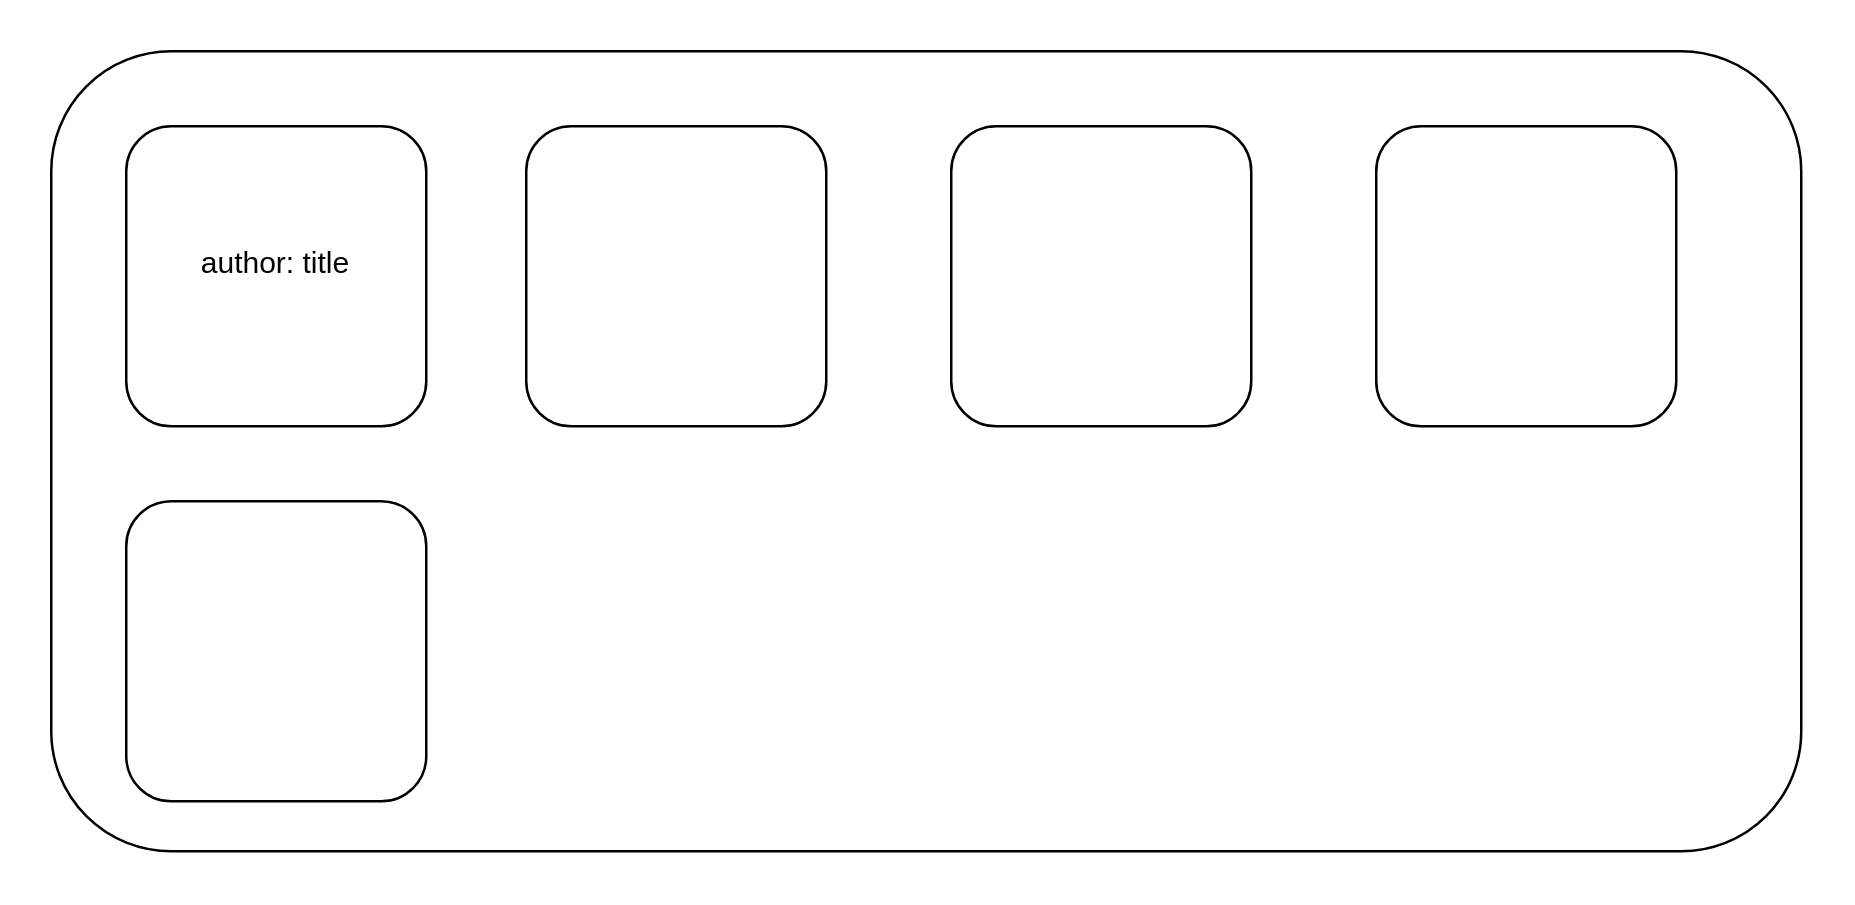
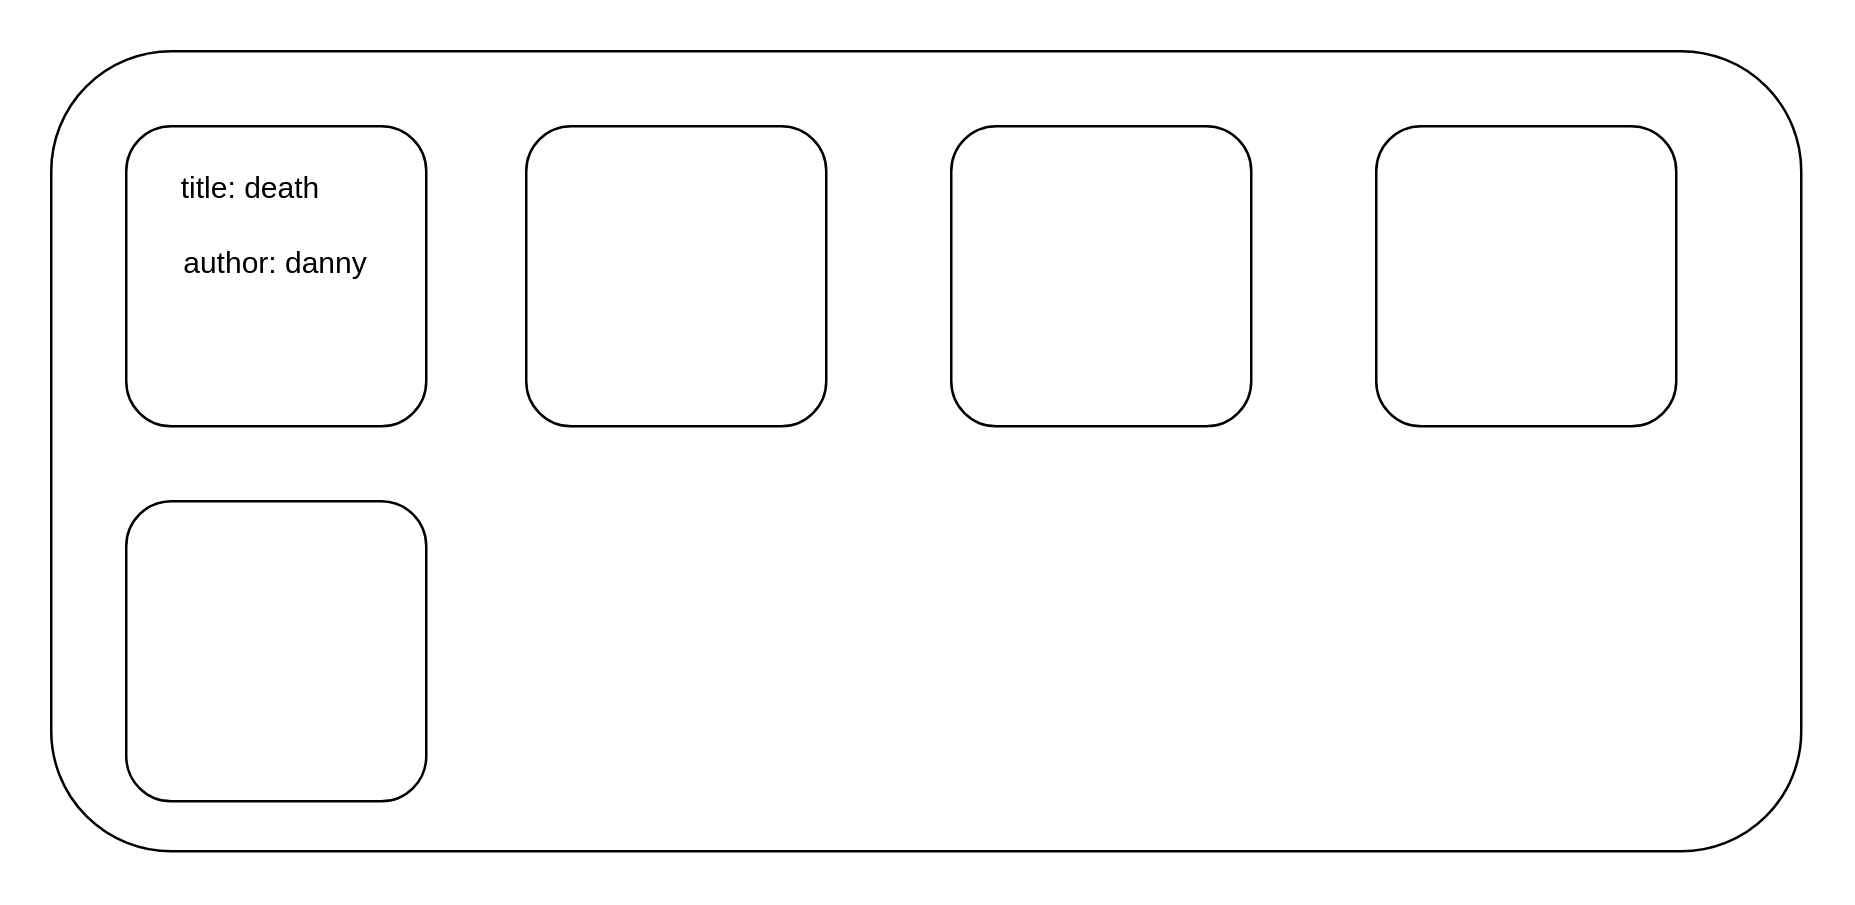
+ <mxCell id="8" value="title: death" style="text;html=1;strokeColor=none;fillColor=none;align=center;verticalAlign=middle;whiteSpace=wrap;rounded=0;" vertex="1" parent="1"><mxGeometry x="70" y="60" width="60" height="30" as="geometry" /></mxCell>
- <mxCell id="9" value="author: title" style="text;html=1;strokeColor=none;fillColor=none;align=center;verticalAlign=middle;whiteSpace=wrap;rounded=0;" vertex="1" parent="1"><mxGeometry x="70" y="90" width="80" height="30" as="geometry" /></mxCell>
+ <mxCell id="9" value="author: danny" style="text;html=1;strokeColor=none;fillColor=none;align=center;verticalAlign=middle;whiteSpace=wrap;rounded=0;" vertex="1" parent="1"><mxGeometry x="70" y="90" width="80" height="30" as="geometry" /></mxCell>
